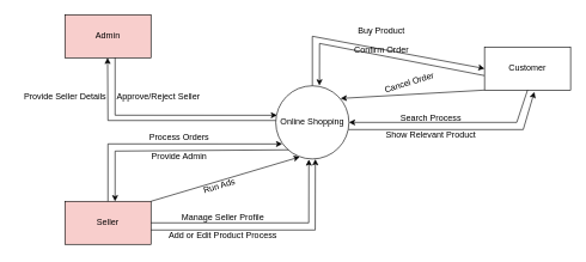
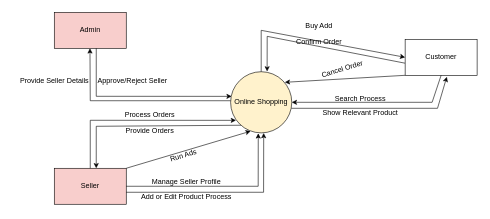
- <mxCell id="21" value="Buy Product" style="text;html=1;align=center;verticalAlign=middle;resizable=0;points=[];autosize=1;strokeColor=none;fillColor=none;" vertex="1" parent="1"><mxGeometry x="486" y="27" width="90" height="30" as="geometry" /></mxCell>
+ <mxCell id="21" value="Buy Add" style="text;html=1;align=center;verticalAlign=middle;resizable=0;points=[];autosize=1;strokeColor=none;fillColor=none;" vertex="1" parent="1"><mxGeometry x="486" y="27" width="90" height="30" as="geometry" /></mxCell>
- <mxCell id="2" value="Online Shopping" style="ellipse;whiteSpace=wrap;html=1;aspect=fixed;" vertex="1" parent="1"><mxGeometry x="384" y="119" width="102" height="102" as="geometry" /></mxCell>
+ <mxCell id="2" value="Online Shopping" style="ellipse;whiteSpace=wrap;html=1;aspect=fixed;fillColor=#fff2cc;" vertex="1" parent="1"><mxGeometry x="384" y="119" width="102" height="102" as="geometry" /></mxCell>
- <mxCell id="29" value="Provide Admin" style="text;html=1;align=center;verticalAlign=middle;resizable=0;points=[];autosize=1;strokeColor=none;fillColor=none;" vertex="1" parent="1"><mxGeometry x="199" y="202" width="100" height="30" as="geometry" /></mxCell>
+ <mxCell id="29" value="Provide Orders" style="text;html=1;align=center;verticalAlign=middle;resizable=0;points=[];autosize=1;strokeColor=none;fillColor=none;" vertex="1" parent="1"><mxGeometry x="199" y="202" width="100" height="30" as="geometry" /></mxCell>
